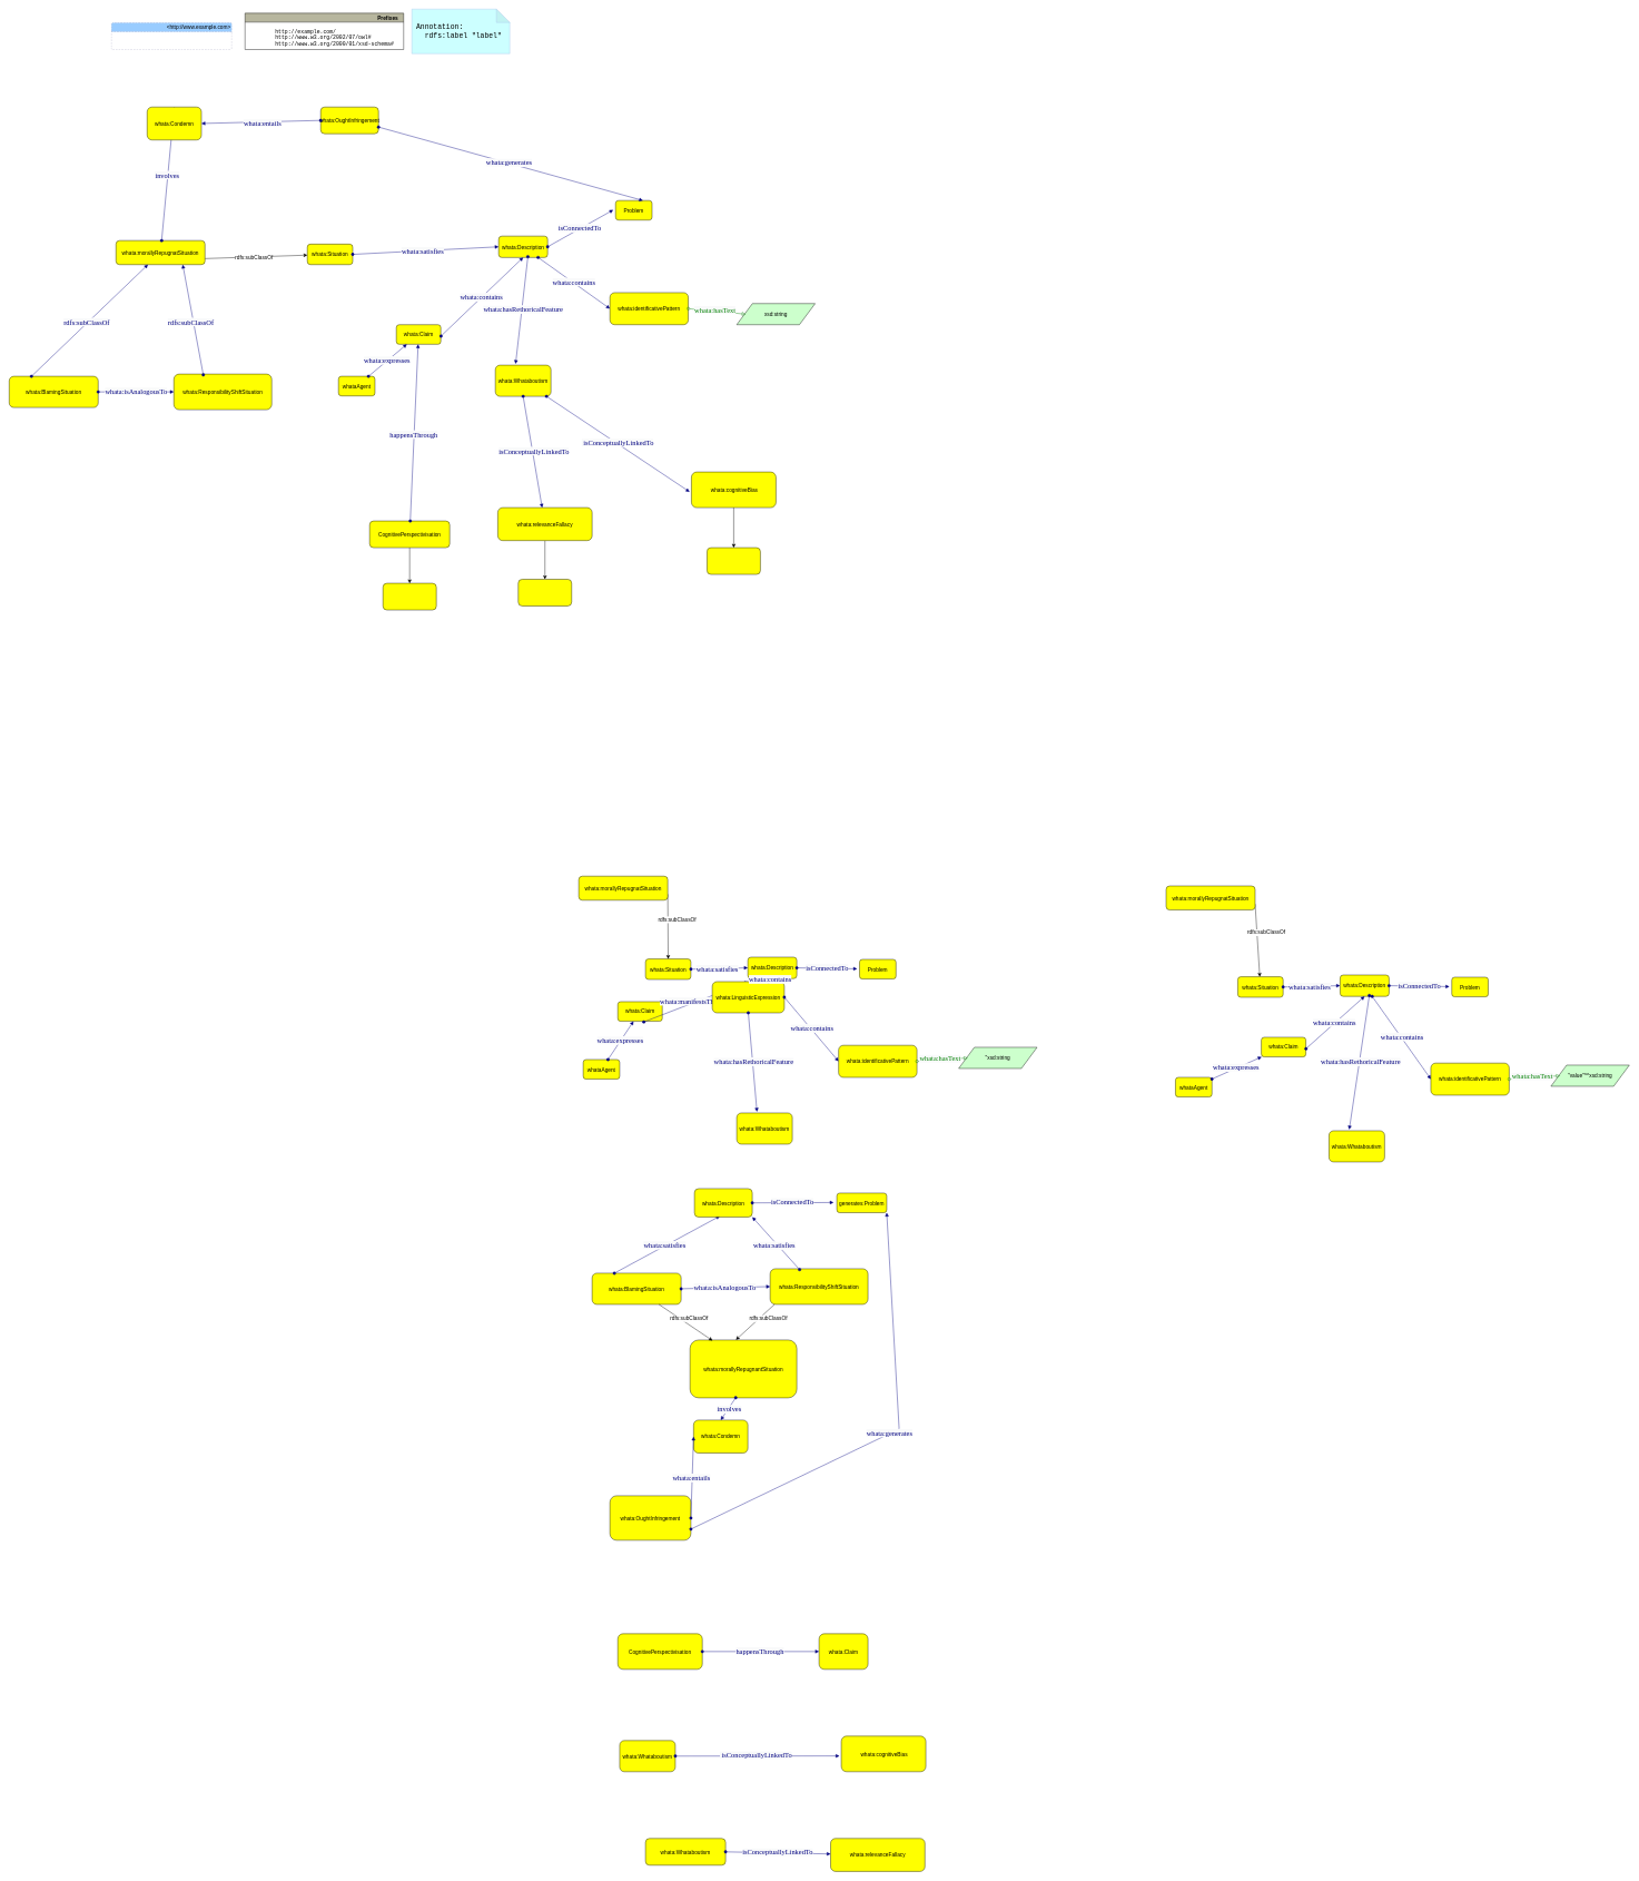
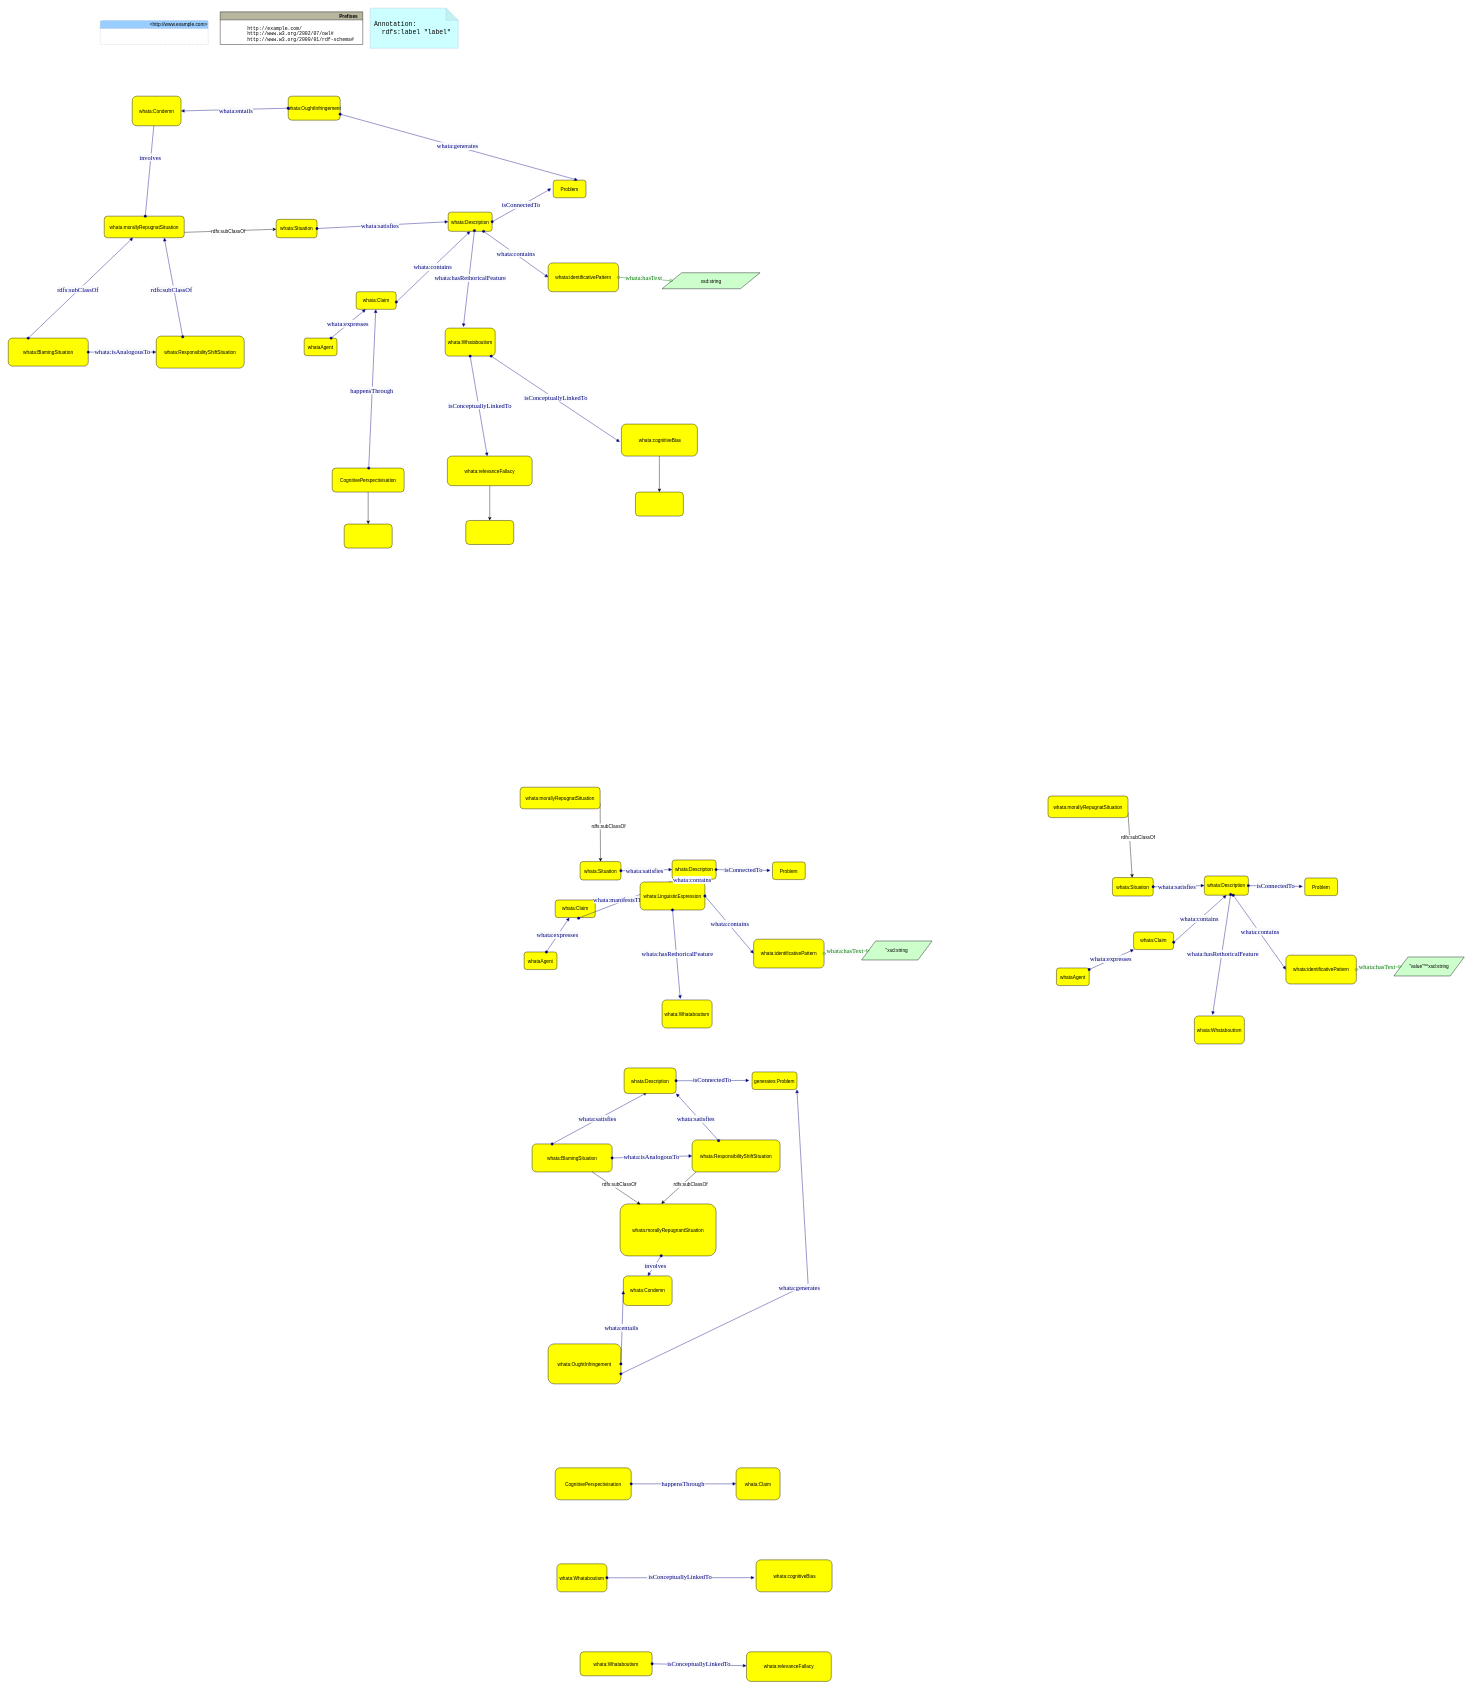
- <mxCell id="139" value="http://example.com/&lt;br&gt;http://www.w3.org/2002/07/owl#&lt;br&gt;http://www.w3.org/2000/01/xsd-schema#" style="text;html=1;align=left;verticalAlign=middle;resizable=0;points=[];autosize=1;fontFamily=Courier New;" vertex="1" parent="138"><mxGeometry x="66.416" y="31.1" width="280" height="50" as="geometry" /></mxCell>
+ <mxCell id="139" value="http://example.com/&lt;br&gt;http://www.w3.org/2002/07/owl#&lt;br&gt;http://www.w3.org/2000/01/rdf-schema#" style="text;html=1;align=left;verticalAlign=middle;resizable=0;points=[];autosize=1;fontFamily=Courier New;" vertex="1" parent="138"><mxGeometry x="66.416" y="31.1" width="280" height="50" as="geometry" /></mxCell>
- <mxCell id="84" value="xsd:string" style="graphMlID=n6;shape=parallelogram;fillColor=#ccffcc;strokeColor=#000000;strokeWidth=1.0" vertex="1" parent="1"><mxGeometry x="1655" y="681.5" width="176.18" height="47.5" as="geometry" /></mxCell>
+ <mxCell id="84" value="xsd:string" style="graphMlID=n6;shape=parallelogram;fillColor=#ccffcc;strokeColor=#000000;strokeWidth=1.0" vertex="1" parent="1"><mxGeometry x="1655" y="681.5" width="245" height="40" as="geometry" /></mxCell>
